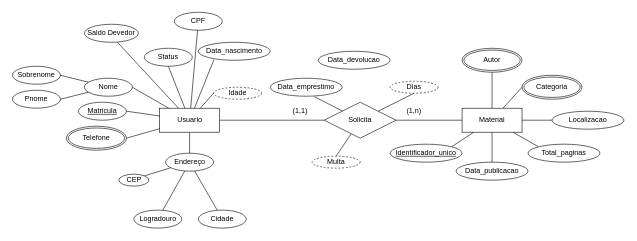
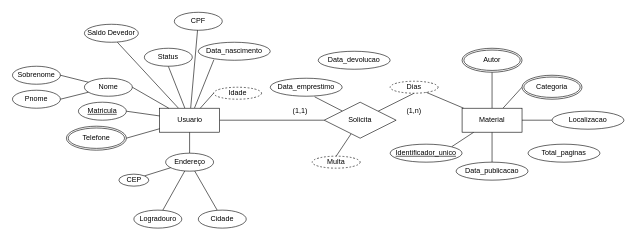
- <mxCell id="5" style="edgeStyle=none;rounded=0;orthogonalLoop=1;jettySize=auto;html=1;entryX=0;entryY=0.5;entryDx=0;entryDy=0;endArrow=none;endFill=0;" parent="1" source="6" target="45" edge="1"><mxGeometry relative="1" as="geometry" /></mxCell>
- <mxCell id="42" style="edgeStyle=none;rounded=0;orthogonalLoop=1;jettySize=auto;html=1;entryX=0;entryY=0;entryDx=0;entryDy=0;endArrow=none;endFill=0;" parent="1" source="45" target="51" edge="1"><mxGeometry relative="1" as="geometry" /></mxCell>
+ <mxCell id="42" style="edgeStyle=none;rounded=0;orthogonalLoop=1;jettySize=auto;html=1;endArrow=none;endFill=0;" parent="1" source="45" target="9" edge="1"><mxGeometry relative="1" as="geometry" /></mxCell>
